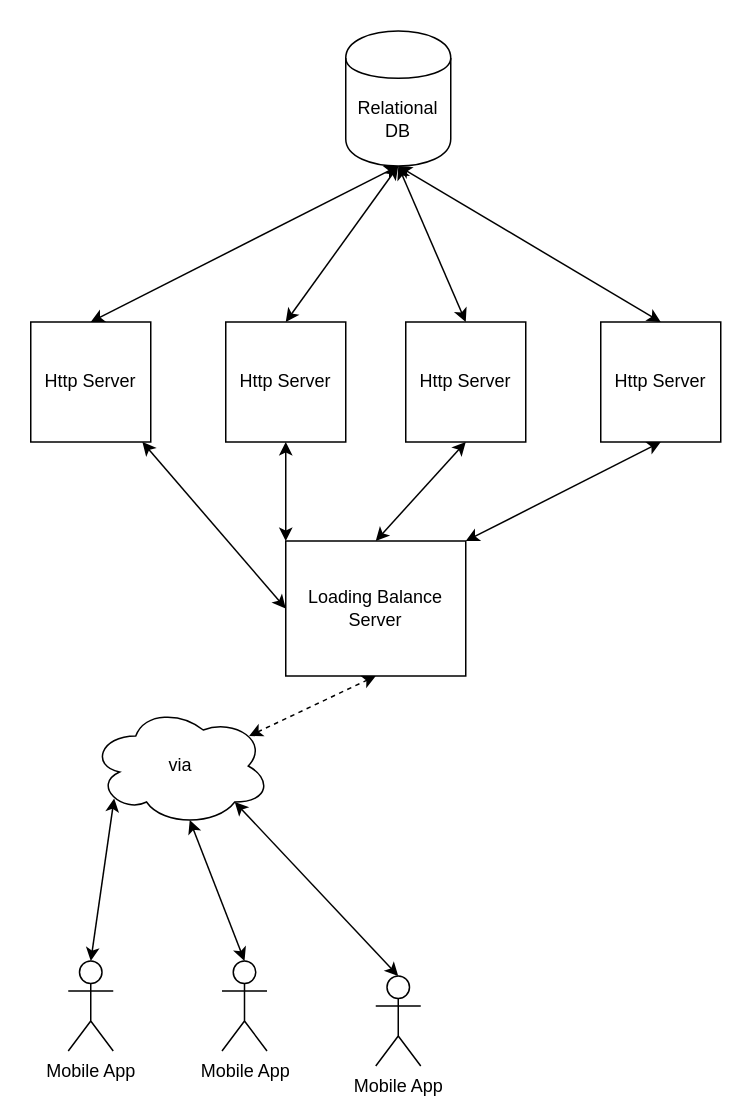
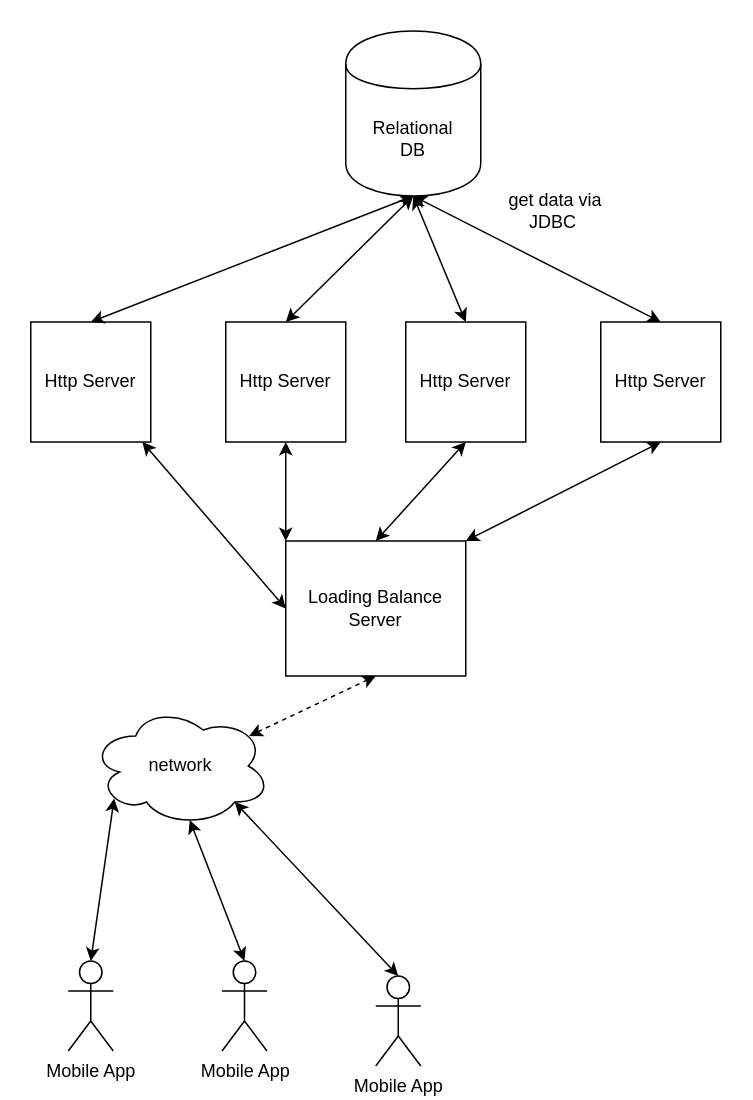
- <mxCell id="13" value="Relational&lt;br&gt;DB&lt;br&gt;" style="shape=cylinder;whiteSpace=wrap;html=1;boundedLbl=1;backgroundOutline=1;" vertex="1" parent="1"><mxGeometry x="230" y="20" width="70" height="90" as="geometry" /></mxCell>
+ <mxCell id="13" value="Relational&lt;br&gt;DB&lt;br&gt;" style="shape=cylinder;whiteSpace=wrap;html=1;boundedLbl=1;backgroundOutline=1;" vertex="1" parent="1"><mxGeometry x="230" y="20" width="90" height="110" as="geometry" /></mxCell>
+ <mxCell id="18" value="get data via JDBC&amp;nbsp;" style="text;html=1;strokeColor=none;fillColor=none;align=center;verticalAlign=middle;whiteSpace=wrap;rounded=0;" vertex="1" parent="1"><mxGeometry x="330" y="110" width="80" height="60" as="geometry" /></mxCell>
- <mxCell id="7" value="via" style="ellipse;shape=cloud;whiteSpace=wrap;html=1;" vertex="1" parent="1"><mxGeometry x="60" y="470" width="120" height="80" as="geometry" /></mxCell>
+ <mxCell id="7" value="network" style="ellipse;shape=cloud;whiteSpace=wrap;html=1;" vertex="1" parent="1"><mxGeometry x="60" y="470" width="120" height="80" as="geometry" /></mxCell>
